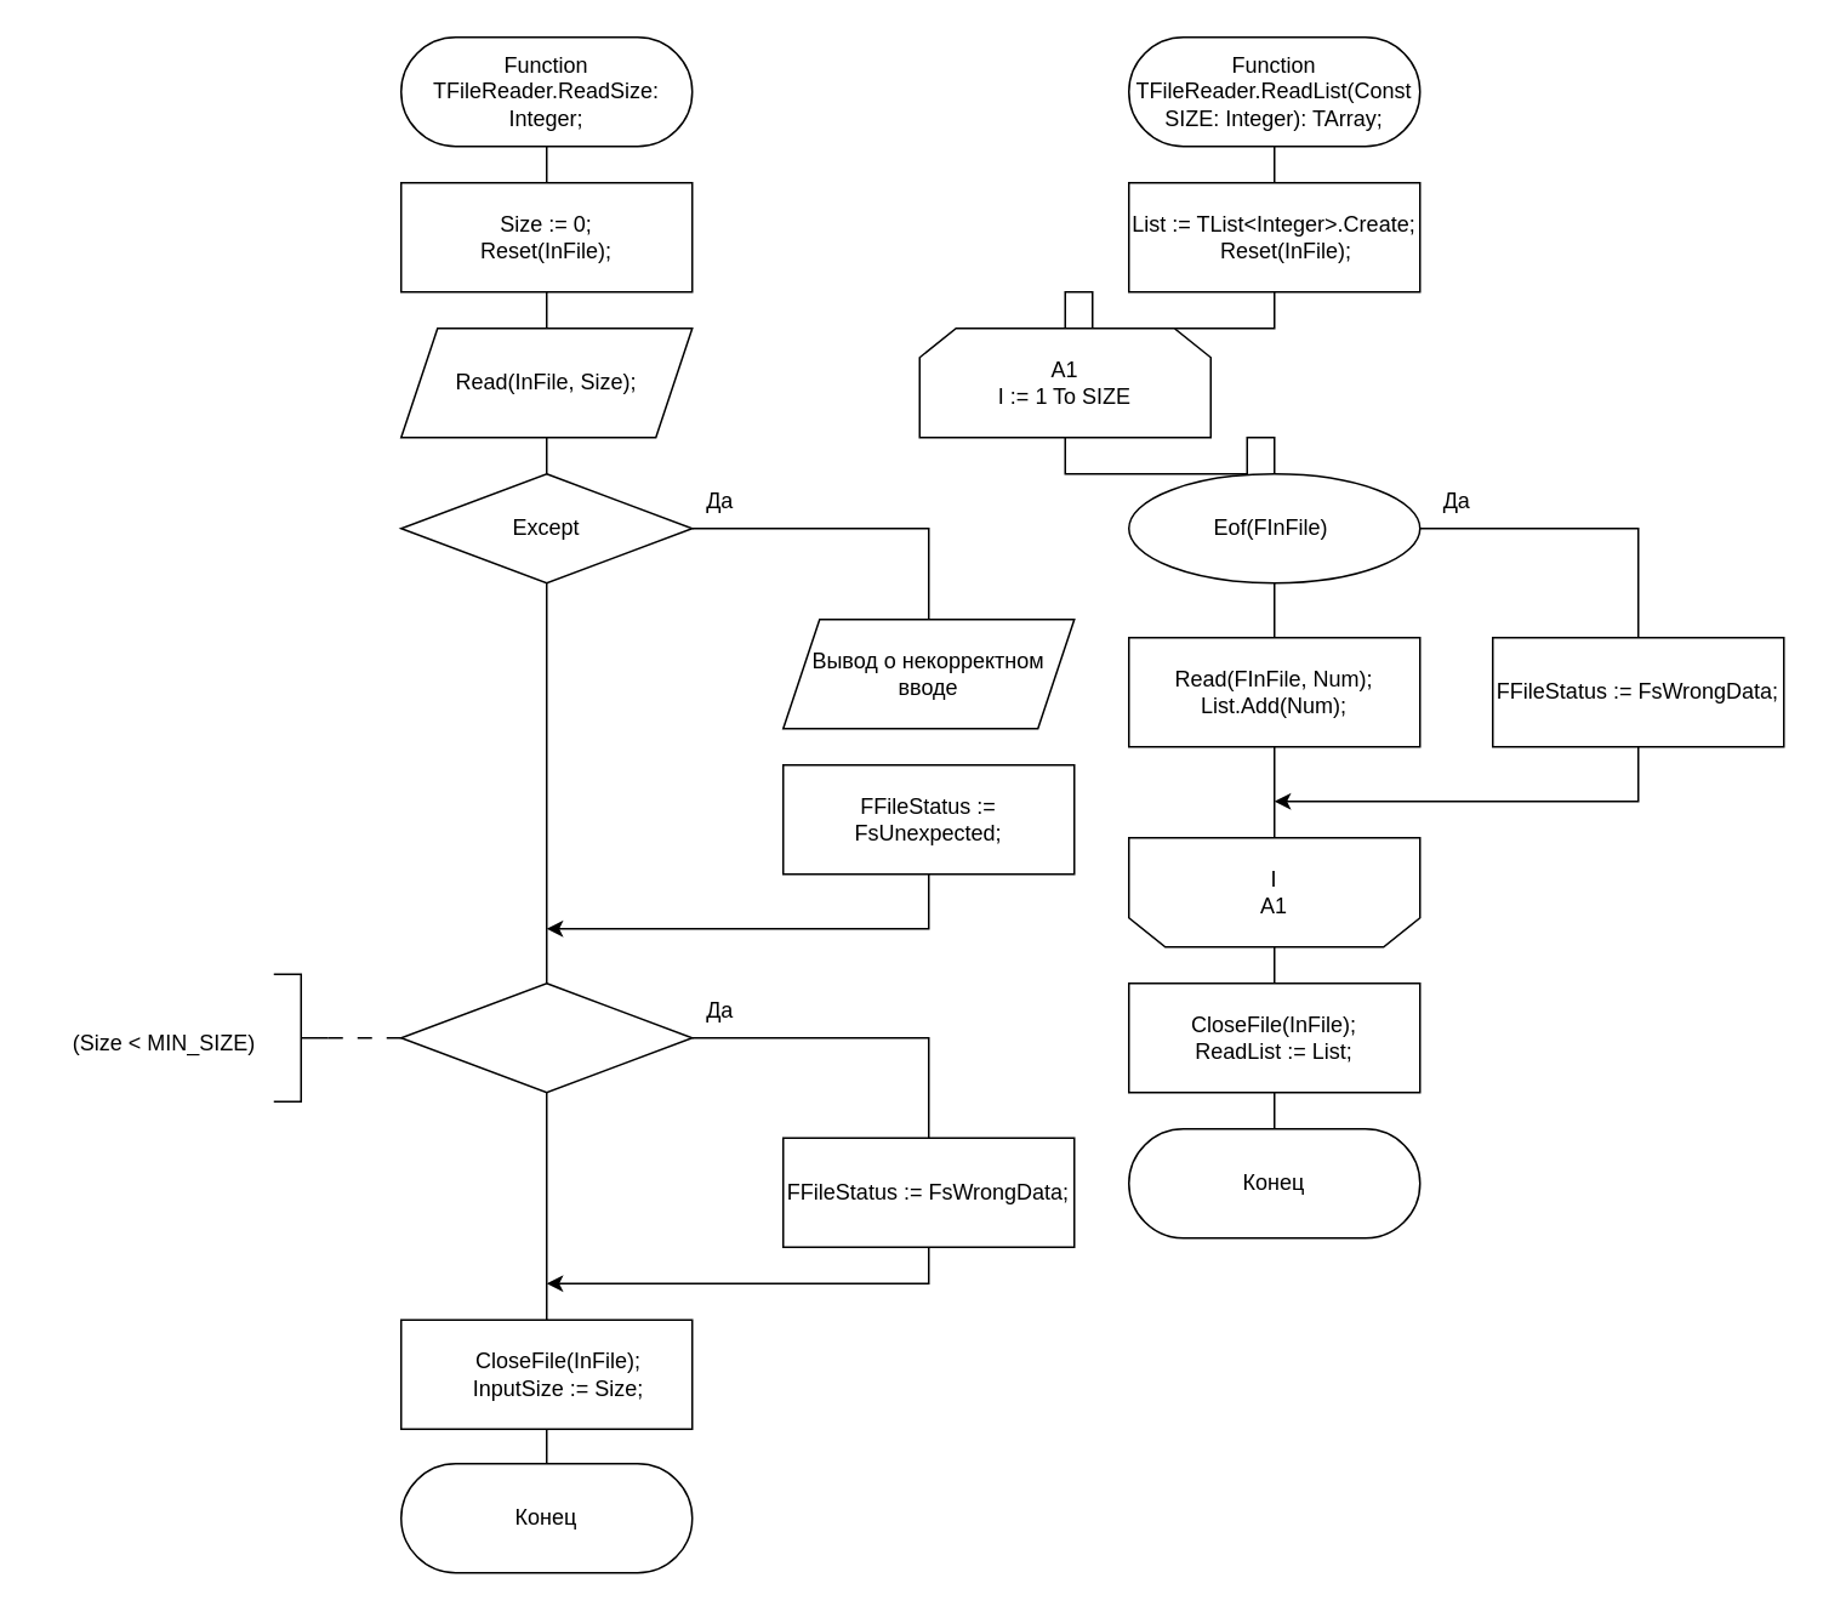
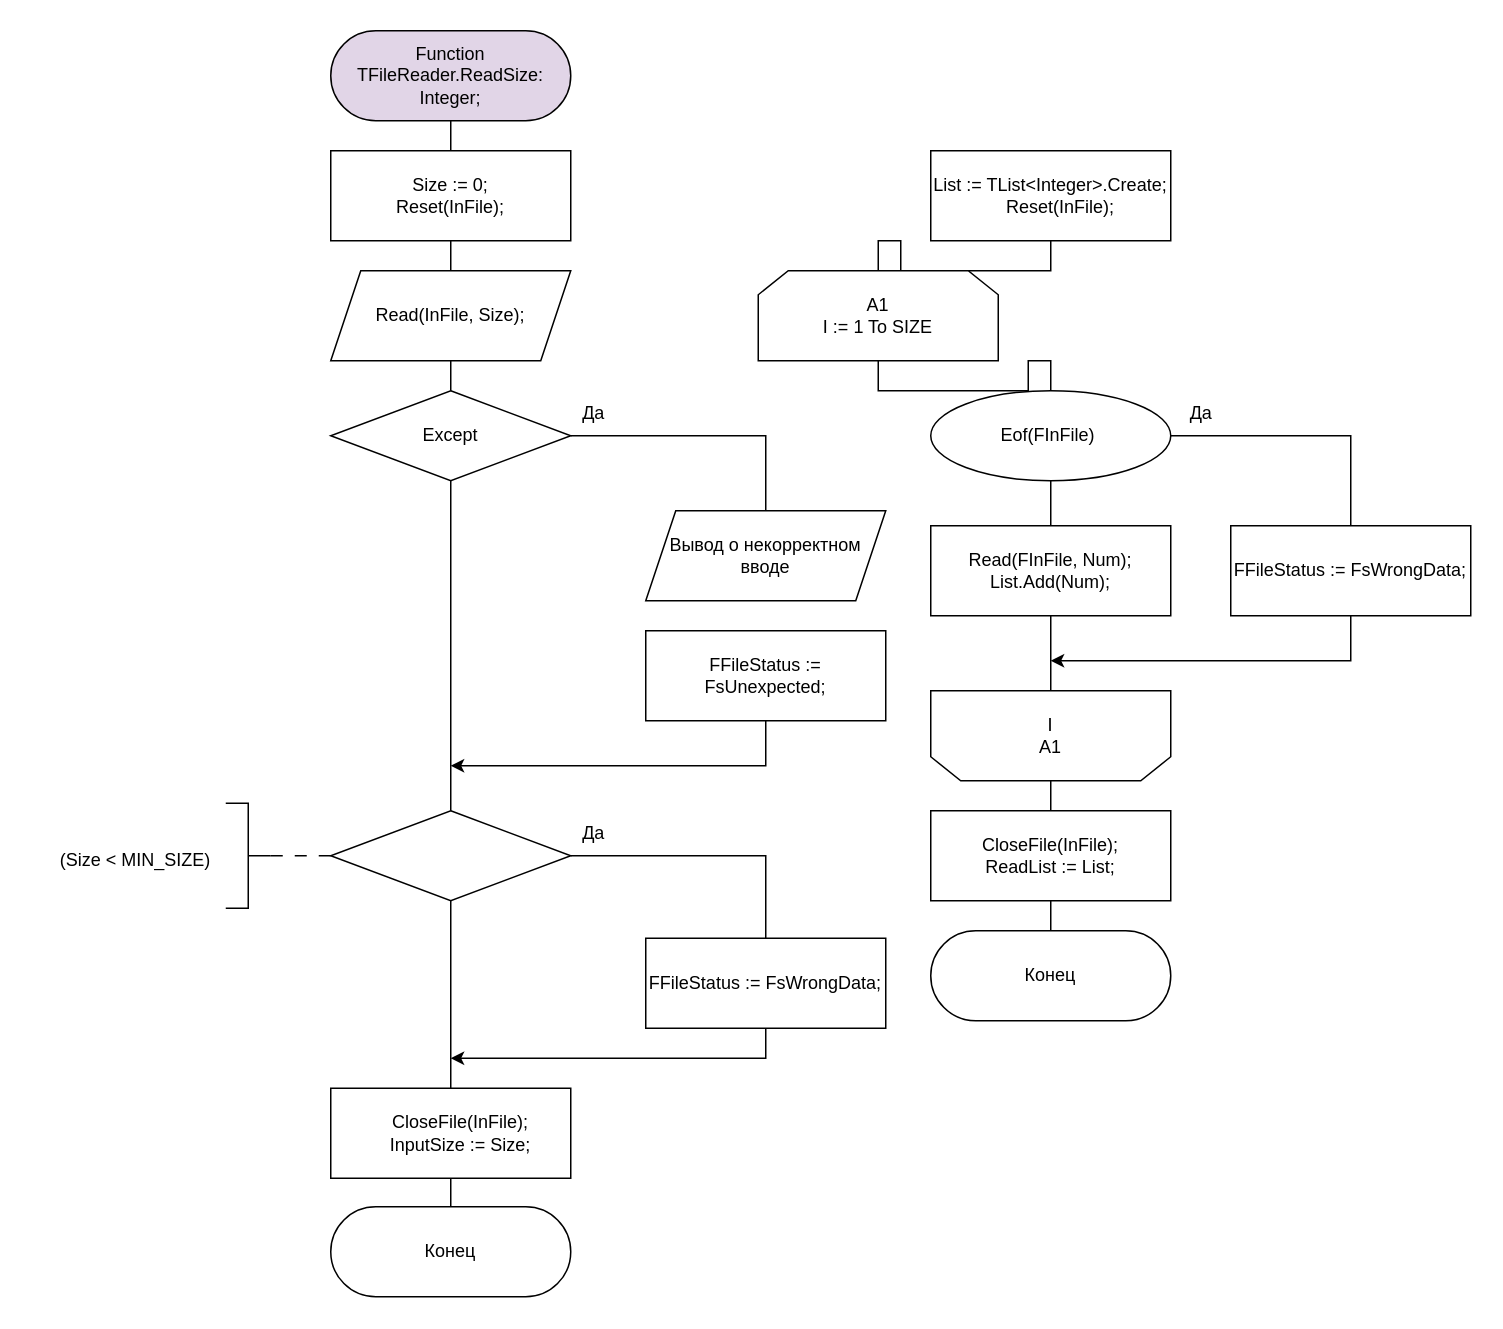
- <mxCell id="3" value="Function TFileReader.ReadSize: Integer;" style="rounded=1;whiteSpace=wrap;html=1;arcSize=50;" parent="1" vertex="1"><mxGeometry x="220" y="20" width="160" height="60" as="geometry" /></mxCell>
+ <mxCell id="3" value="Function TFileReader.ReadSize: Integer;" style="rounded=1;whiteSpace=wrap;html=1;arcSize=50;fillColor=#e1d5e7;" parent="1" vertex="1"><mxGeometry x="220" y="20" width="160" height="60" as="geometry" /></mxCell>
- <mxCell id="25" value="Function TFileReader.ReadList(Const SIZE: Integer): TArray;" style="rounded=1;whiteSpace=wrap;html=1;arcSize=50;" parent="1" vertex="1"><mxGeometry x="620" y="20" width="160" height="60" as="geometry" /></mxCell>
- <mxCell id="24" style="edgeStyle=orthogonalEdgeStyle;rounded=0;orthogonalLoop=1;jettySize=auto;html=1;entryX=0.5;entryY=0;entryDx=0;entryDy=0;endArrow=none;endFill=0;" parent="1" source="25" target="27" edge="1"><mxGeometry relative="1" as="geometry" /></mxCell>
